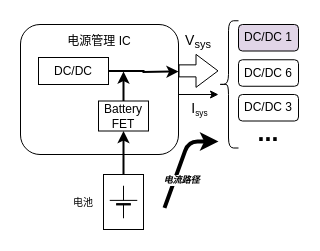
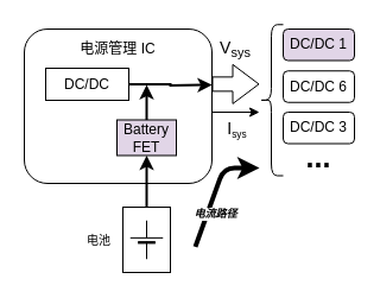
- <mxCell id="7" value="&lt;font style=&quot;font-size: 12px;&quot;&gt;Battery FET&lt;/font&gt;" style="rounded=0;whiteSpace=wrap;html=1;fontSize=12;" parent="1" vertex="1"><mxGeometry x="98" y="100.5" width="50" height="30" as="geometry" /></mxCell>
+ <mxCell id="7" value="&lt;font style=&quot;font-size: 12px;&quot;&gt;Battery FET&lt;/font&gt;" style="rounded=0;whiteSpace=wrap;html=1;fontSize=12;fillColor=#e1d5e7;" parent="1" vertex="1"><mxGeometry x="98" y="100.5" width="50" height="30" as="geometry" /></mxCell>
